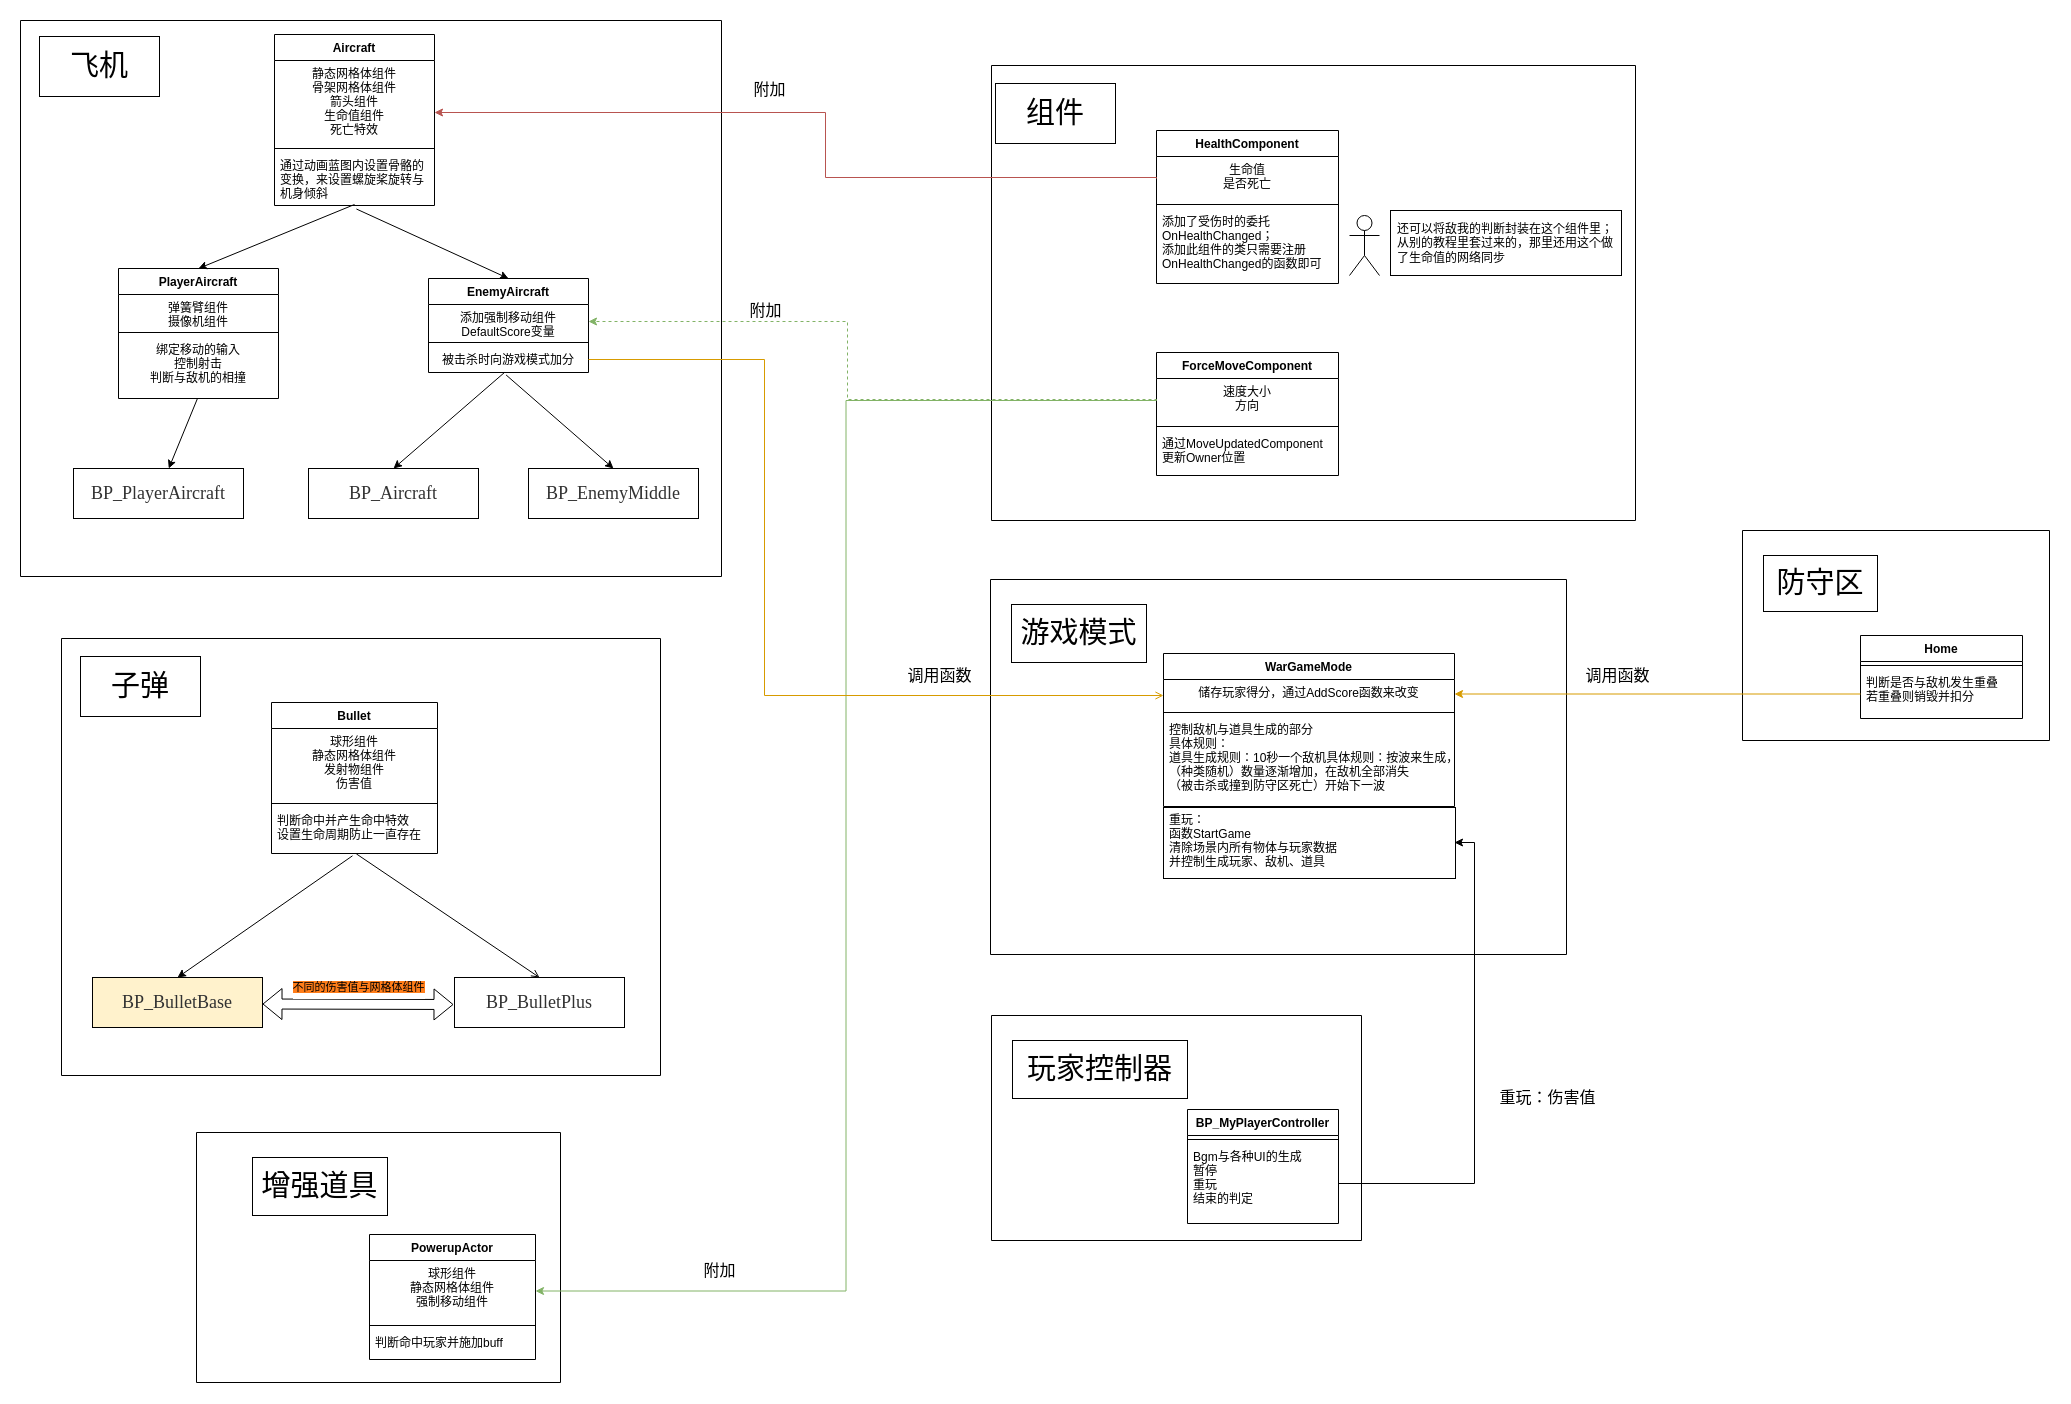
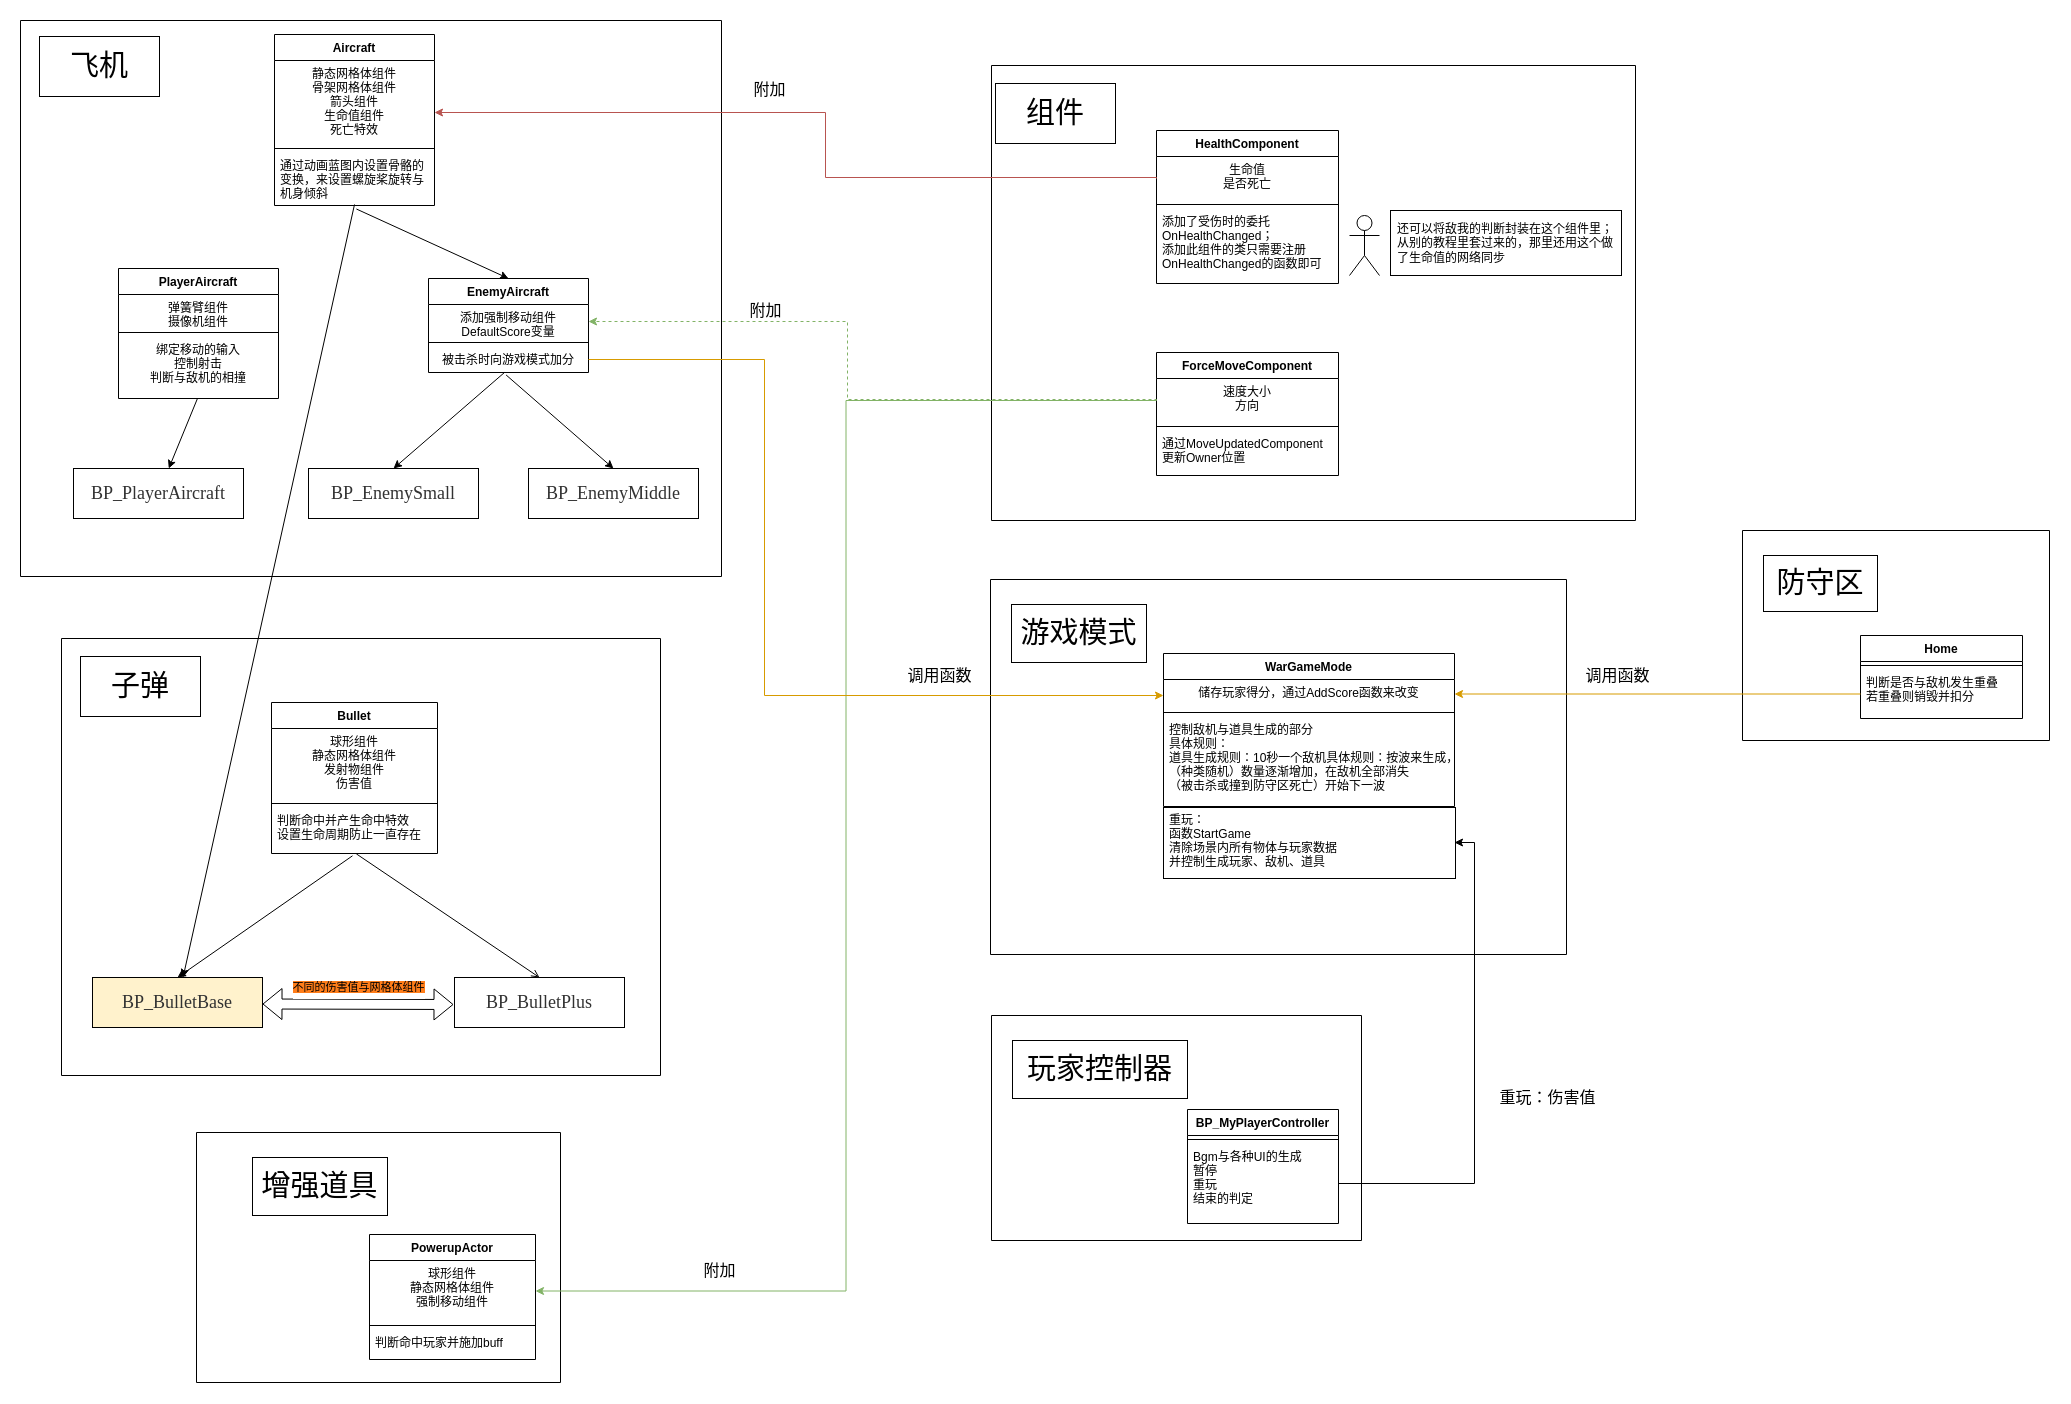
- <mxCell id="20" value="" style="endArrow=classic;html=1;rounded=0;fontSize=29;entryX=0.5;entryY=0;entryDx=0;entryDy=0;exitX=0.5;exitY=0.981;exitDx=0;exitDy=0;exitPerimeter=0;" parent="2" source="6" target="7" edge="1"><mxGeometry width="50" height="50" relative="1" as="geometry"><mxPoint x="349.92" y="179.716" as="sourcePoint" /><mxPoint x="498" y="268" as="targetPoint" /></mxGeometry></mxCell>
+ <mxCell id="20" value="" style="endArrow=classic;html=1;rounded=0;fontSize=29;exitX=0.5;exitY=0.981;exitDx=0;exitDy=0;exitPerimeter=0;" parent="2" source="6" target="29" edge="1"><mxGeometry width="50" height="50" relative="1" as="geometry"><mxPoint x="349.92" y="179.716" as="sourcePoint" /><mxPoint x="498" y="268" as="targetPoint" /></mxGeometry></mxCell>
- <mxCell id="16" value="&lt;span style=&quot;color: rgb(50, 50, 50); font-family: 微软雅黑; font-size: 18px; background-color: rgba(255, 255, 255, 0.01);&quot;&gt;BP_Aircraft&lt;/span&gt;" style="rounded=0;whiteSpace=wrap;html=1;" parent="2" vertex="1"><mxGeometry x="288" y="448" width="170" height="50" as="geometry" /></mxCell>
+ <mxCell id="16" value="&lt;span style=&quot;color: rgb(50, 50, 50); font-family: 微软雅黑; font-size: 18px; background-color: rgba(255, 255, 255, 0.01);&quot;&gt;BP_EnemySmall&lt;/span&gt;" style="rounded=0;whiteSpace=wrap;html=1;" parent="2" vertex="1"><mxGeometry x="288" y="448" width="170" height="50" as="geometry" /></mxCell>
- <mxCell id="70" style="edgeStyle=orthogonalEdgeStyle;rounded=0;orthogonalLoop=1;jettySize=auto;html=1;exitX=1;exitY=0.5;exitDx=0;exitDy=0;fontSize=11;fontColor=#FF7D19;labelBackgroundColor=#FF7D19;labelBorderColor=#FF7D19;fillColor=#ffe6cc;strokeColor=#d79b00;endArrow=open;" parent="1" source="14" target="64" edge="1"><mxGeometry relative="1" as="geometry"><Array as="points"><mxPoint x="764" y="359" /><mxPoint x="764" y="695" /></Array></mxGeometry></mxCell>
+ <mxCell id="70" style="edgeStyle=orthogonalEdgeStyle;rounded=0;orthogonalLoop=1;jettySize=auto;html=1;exitX=1;exitY=0.5;exitDx=0;exitDy=0;fontSize=11;fontColor=#FF7D19;labelBackgroundColor=#FF7D19;labelBorderColor=#FF7D19;fillColor=#ffe6cc;strokeColor=#d79b00;" parent="1" source="14" target="64" edge="1"><mxGeometry relative="1" as="geometry"><Array as="points"><mxPoint x="764" y="359" /><mxPoint x="764" y="695" /></Array></mxGeometry></mxCell>
